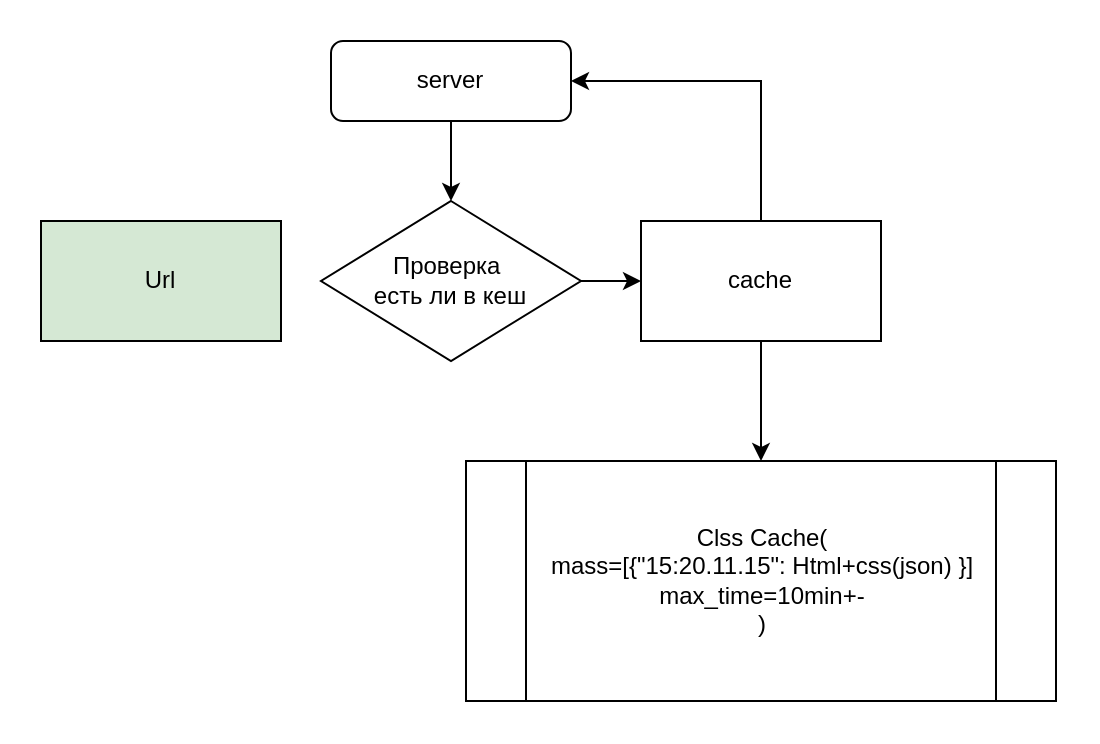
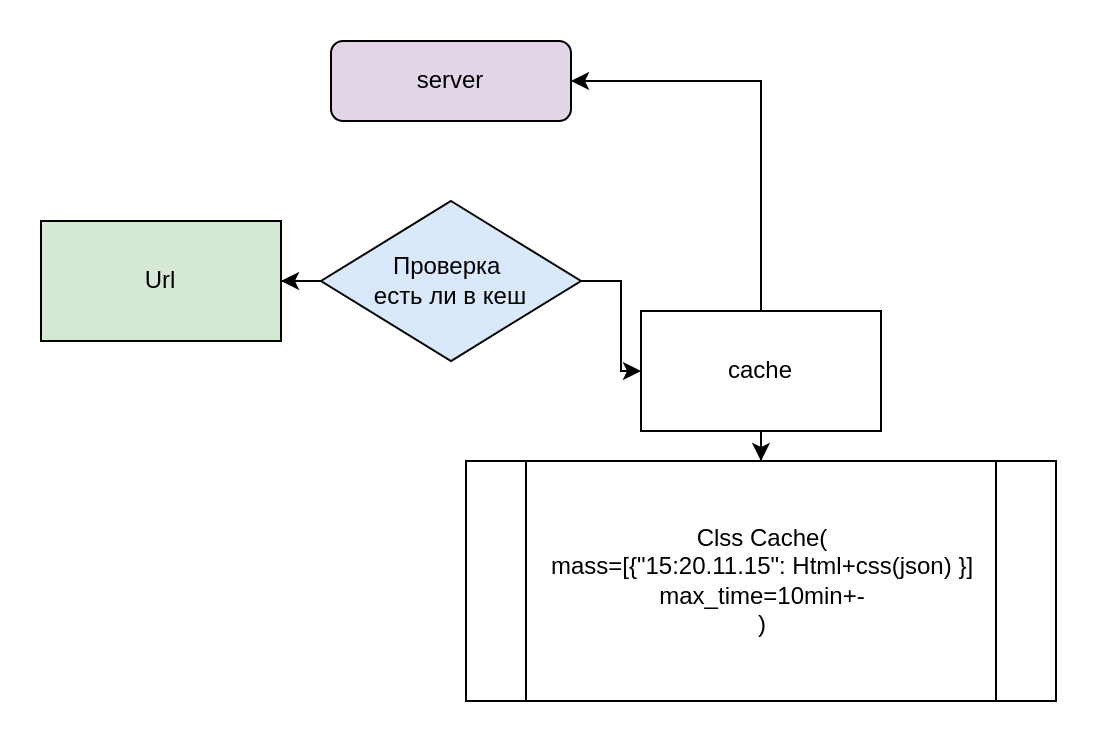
- <mxCell id="3" value="server" style="rounded=1;whiteSpace=wrap;html=1;fontSize=12;glass=0;strokeWidth=1;shadow=0;" parent="1" vertex="1"><mxGeometry x="165" y="20" width="120" height="40" as="geometry" /></mxCell>
+ <mxCell id="3" value="server" style="rounded=1;whiteSpace=wrap;html=1;fontSize=12;glass=0;strokeWidth=1;shadow=0;fillColor=#e1d5e7;" parent="1" vertex="1"><mxGeometry x="165" y="20" width="120" height="40" as="geometry" /></mxCell>
- <mxCell id="2" style="edgeStyle=orthogonalEdgeStyle;rounded=0;orthogonalLoop=1;jettySize=auto;html=1;exitX=0.5;exitY=1;exitDx=0;exitDy=0;entryX=0.5;entryY=0;entryDx=0;entryDy=0;" edge="1" parent="1" source="3" target="7"><mxGeometry relative="1" as="geometry" /></mxCell>
+ <mxCell id="4" value="" style="edgeStyle=orthogonalEdgeStyle;rounded=0;orthogonalLoop=1;jettySize=auto;html=1;" edge="1" parent="1" source="7" target="11"><mxGeometry relative="1" as="geometry" /></mxCell>
- <mxCell id="7" value="Проверка&amp;nbsp;&lt;br&gt;есть ли в кеш" style="rhombus;whiteSpace=wrap;html=1;" vertex="1" parent="1"><mxGeometry x="160" y="100" width="130" height="80" as="geometry" /></mxCell>
+ <mxCell id="7" value="Проверка&amp;nbsp;&lt;br&gt;есть ли в кеш" style="rhombus;whiteSpace=wrap;html=1;fillColor=#dae8fc;" vertex="1" parent="1"><mxGeometry x="160" y="100" width="130" height="80" as="geometry" /></mxCell>
- <mxCell id="10" value="caсhe" style="rounded=0;whiteSpace=wrap;html=1;" vertex="1" parent="1"><mxGeometry x="320" y="110" width="120" height="60" as="geometry" /></mxCell>
+ <mxCell id="10" value="caсhe" style="rounded=0;whiteSpace=wrap;html=1;" vertex="1" parent="1"><mxGeometry x="320" y="155" width="120" height="60" as="geometry" /></mxCell>
